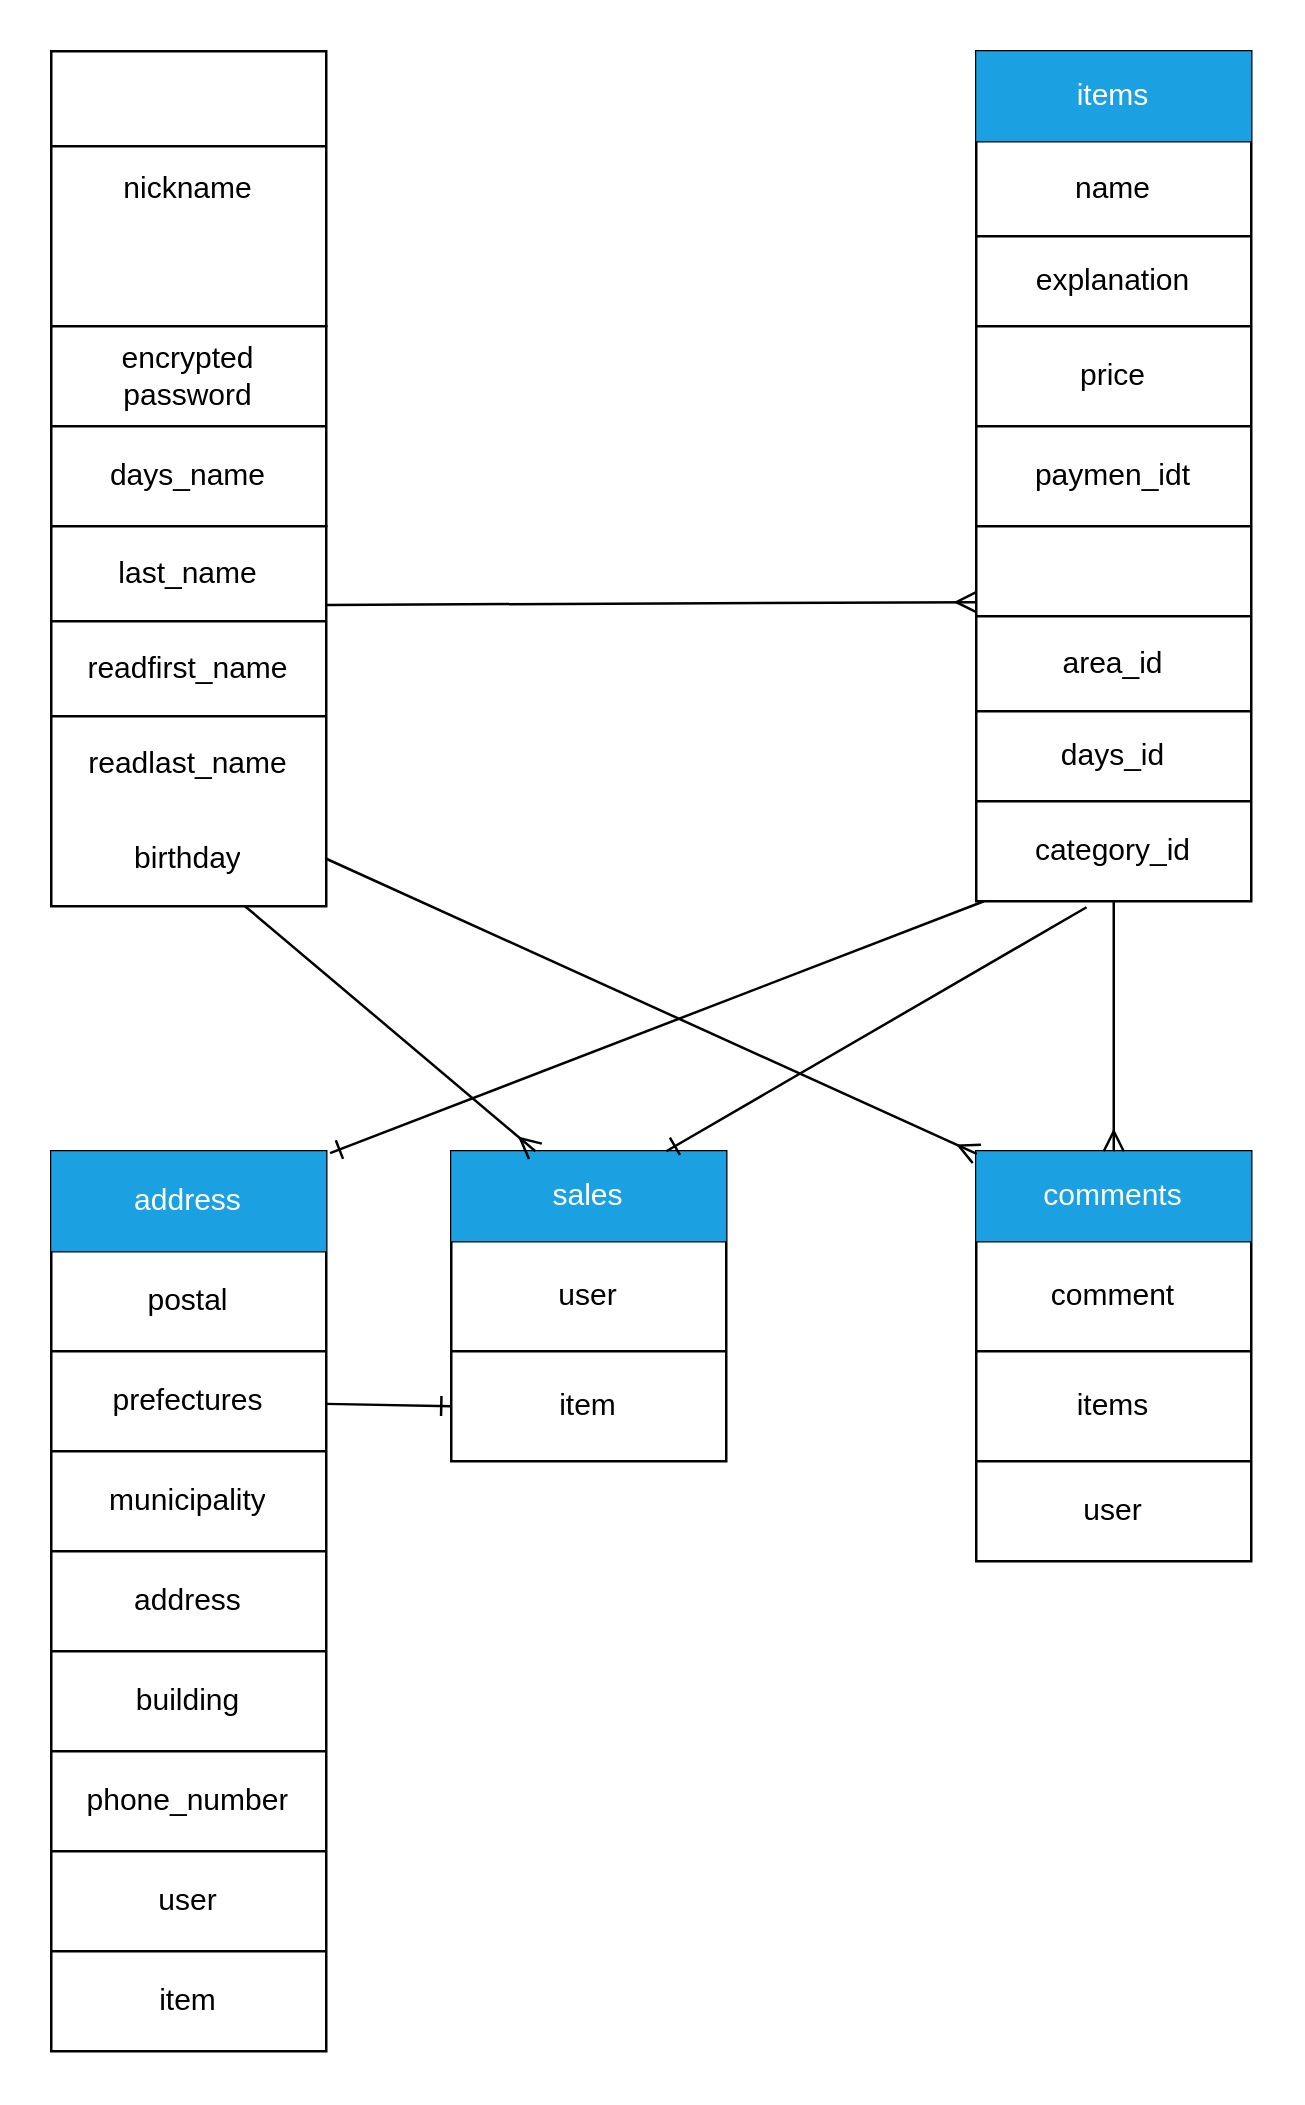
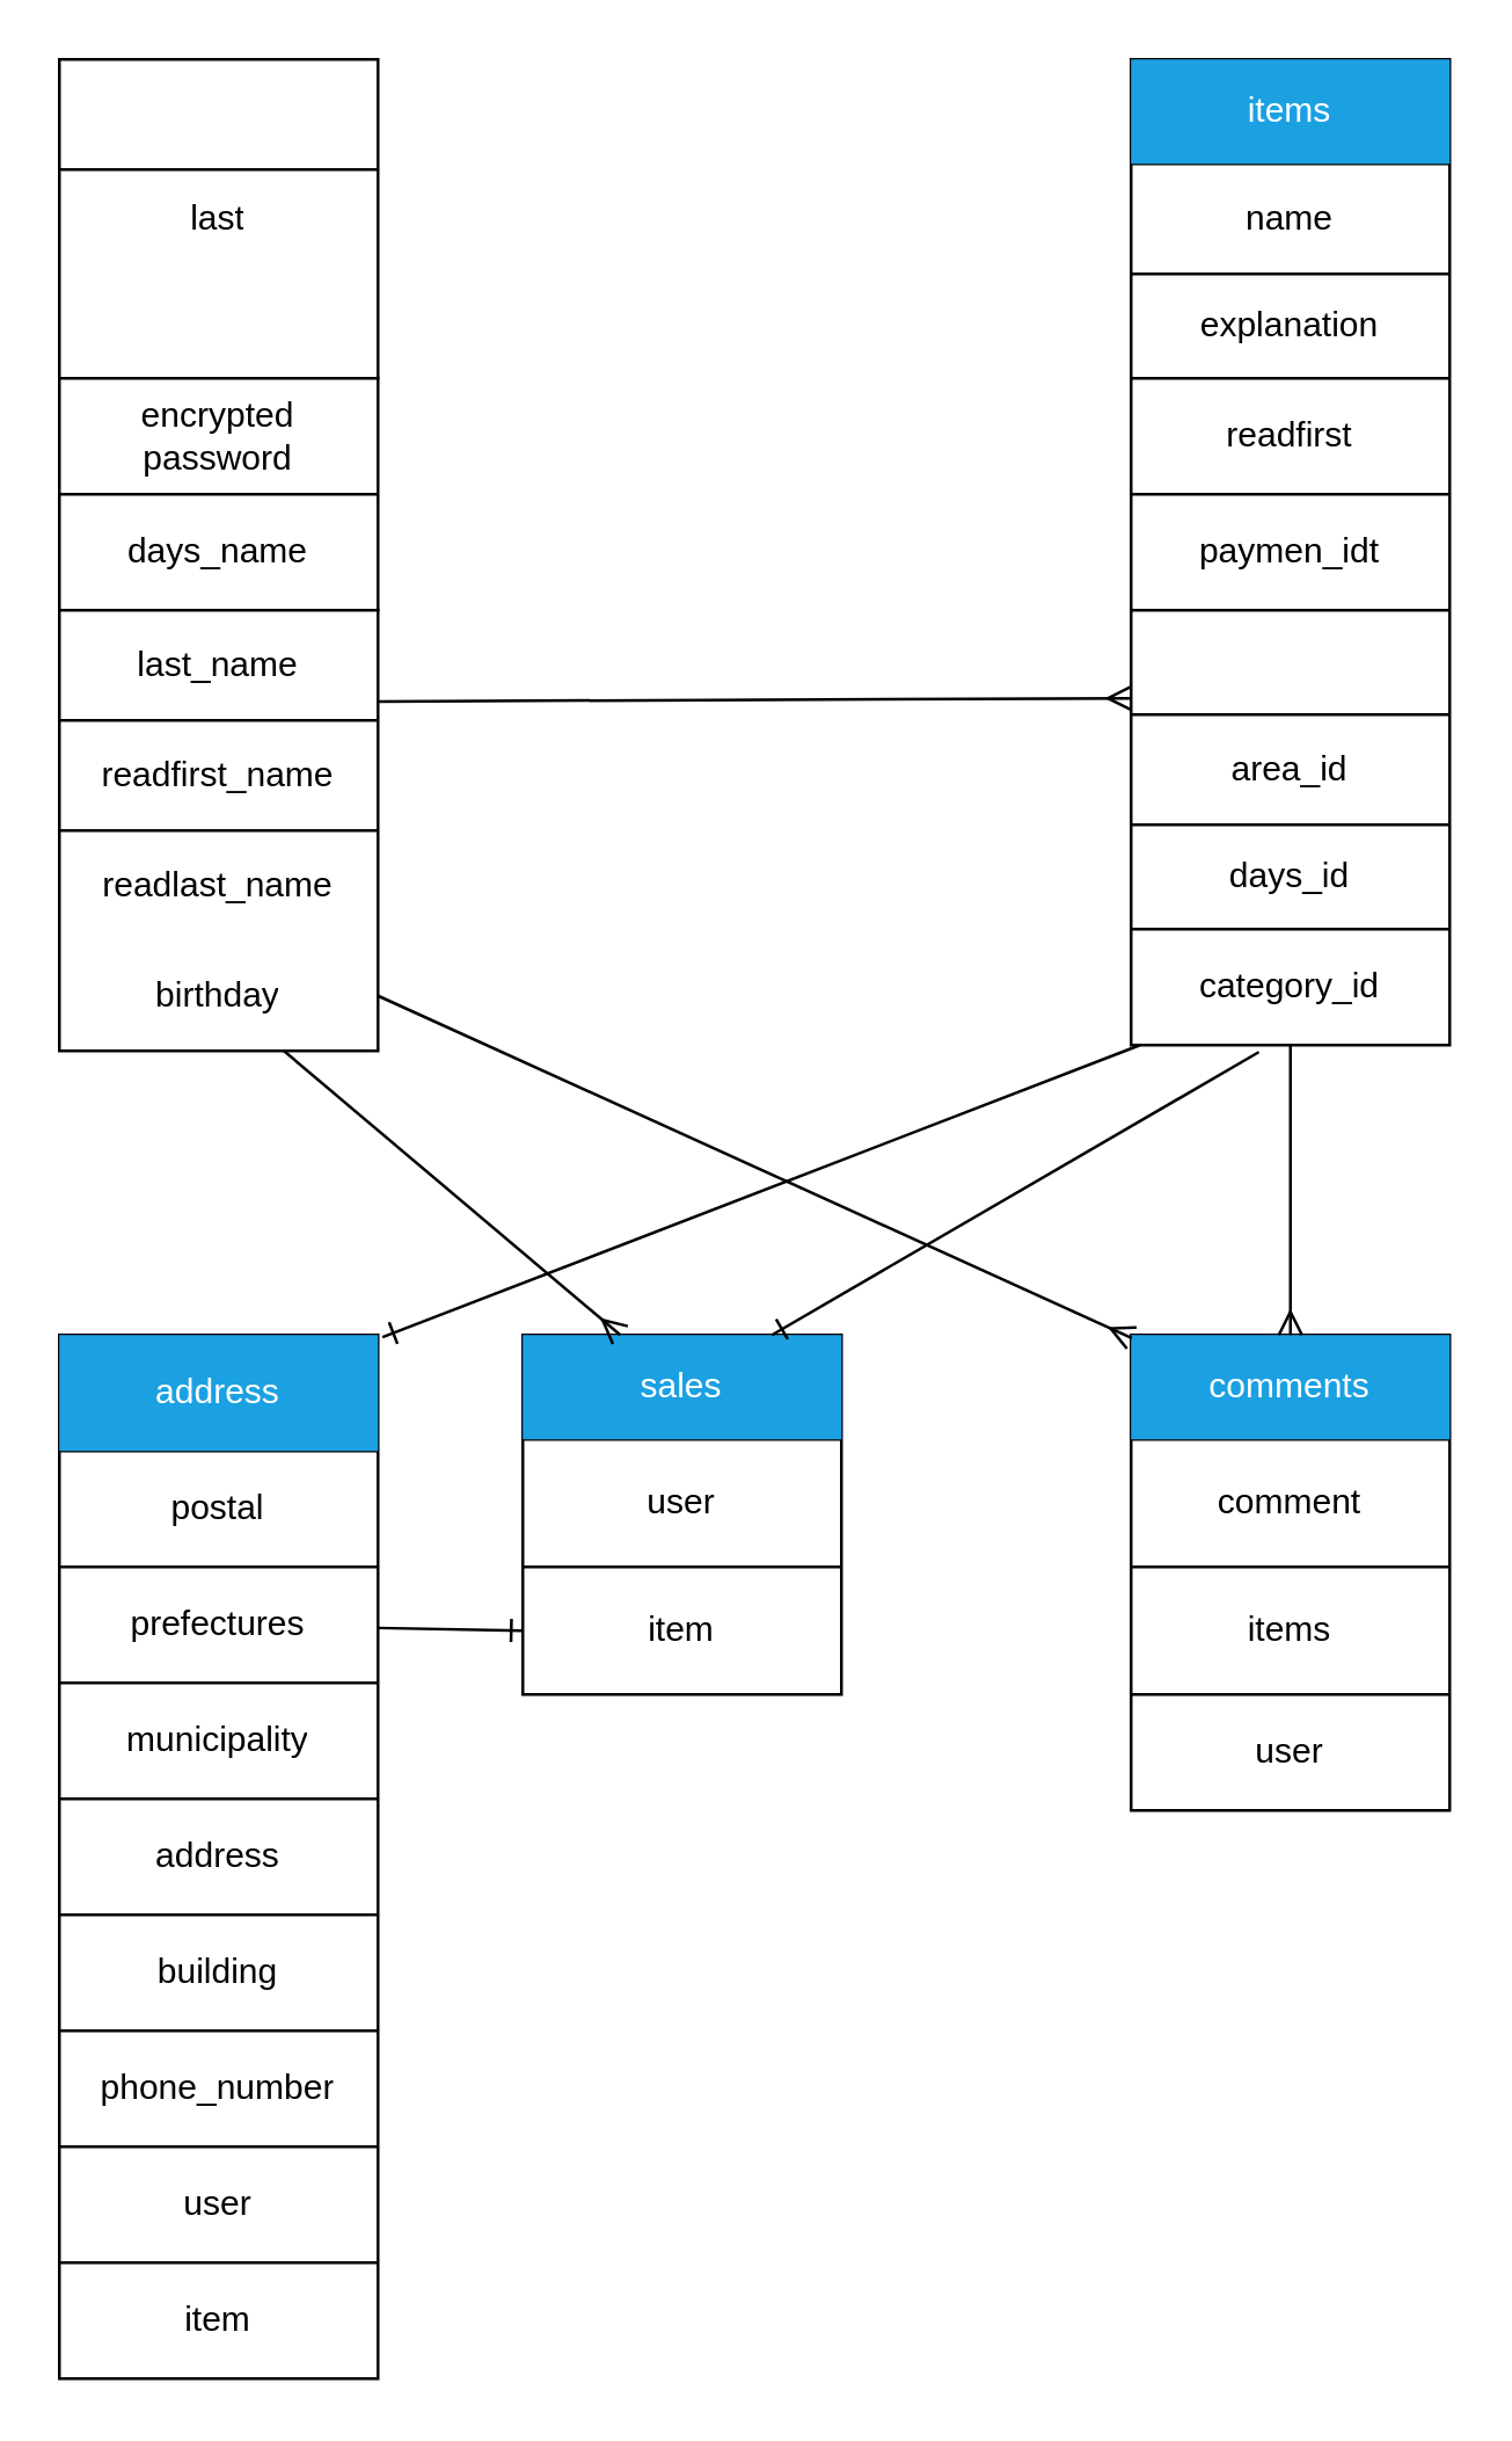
- <mxCell id="5" value="nickname" style="shape=partialRectangle;html=1;whiteSpace=wrap;connectable=0;overflow=hidden;fillColor=none;top=0;left=0;bottom=0;right=0;" parent="4" vertex="1"><mxGeometry width="110" height="38" as="geometry" /></mxCell>
+ <mxCell id="5" value="last" style="shape=partialRectangle;html=1;whiteSpace=wrap;connectable=0;overflow=hidden;fillColor=none;top=0;left=0;bottom=0;right=0;" parent="4" vertex="1"><mxGeometry width="110" height="38" as="geometry" /></mxCell>
- <mxCell id="30" value="price" style="shape=partialRectangle;html=1;whiteSpace=wrap;connectable=0;overflow=hidden;fillColor=none;top=0;left=0;bottom=0;right=0;" parent="29" vertex="1"><mxGeometry width="110" height="40" as="geometry" /></mxCell>
+ <mxCell id="30" value="readfirst" style="shape=partialRectangle;html=1;whiteSpace=wrap;connectable=0;overflow=hidden;fillColor=none;top=0;left=0;bottom=0;right=0;" parent="29" vertex="1"><mxGeometry width="110" height="40" as="geometry" /></mxCell>
